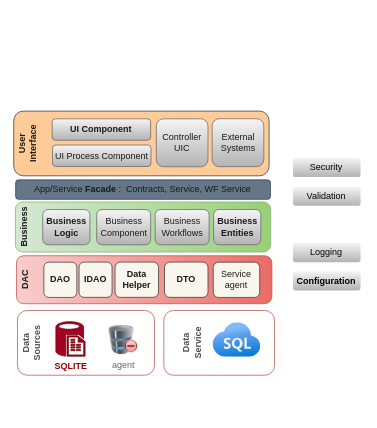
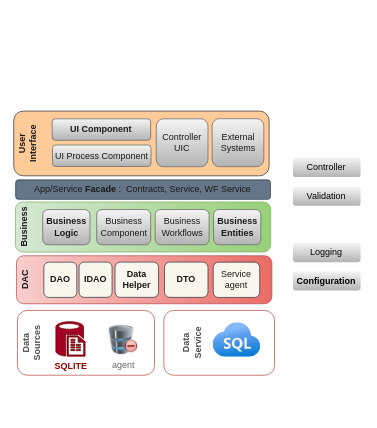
- <mxCell id="7" value="&lt;span style=&quot;&quot;&gt;&lt;font color=&quot;#000000&quot;&gt;Security&lt;/font&gt;&lt;/span&gt;" style="rounded=1;whiteSpace=wrap;html=1;fillColor=#f5f5f5;strokeColor=none;gradientColor=#b3b3b3;" vertex="1" parent="1"><mxGeometry x="390.41" y="209.49" width="90.19" height="25.72" as="geometry" /></mxCell>
+ <mxCell id="7" value="&lt;span style=&quot;&quot;&gt;&lt;font color=&quot;#000000&quot;&gt;Controller&lt;/font&gt;&lt;/span&gt;" style="rounded=1;whiteSpace=wrap;html=1;fillColor=#f5f5f5;strokeColor=none;gradientColor=#b3b3b3;" vertex="1" parent="1"><mxGeometry x="390.41" y="209.49" width="90.19" height="25.72" as="geometry" /></mxCell>
